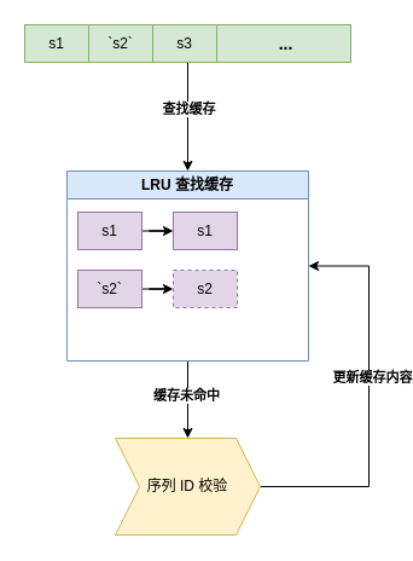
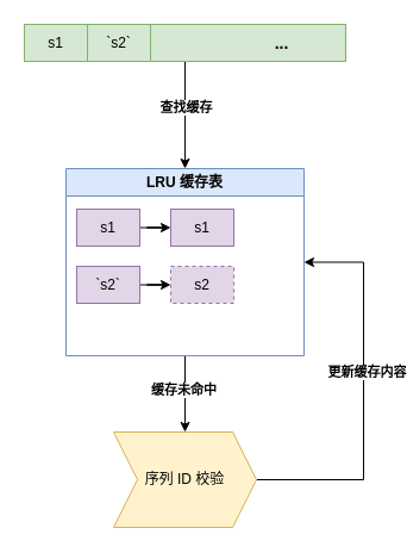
- <mxCell id="7" value="s3" style="rounded=0;whiteSpace=wrap;html=1;fillColor=#d5e8d4;strokeColor=#82b366;" vertex="1" parent="1"><mxGeometry x="126" y="20" width="53" height="31" as="geometry" /></mxCell>
- <mxCell id="11" value="LRU 查找缓存" style="swimlane;whiteSpace=wrap;html=1;fillColor=#dae8fc;strokeColor=#6c8ebf;" vertex="1" parent="1"><mxGeometry x="55" y="141" width="200" height="157" as="geometry" /></mxCell>
+ <mxCell id="11" value="LRU 缓存表" style="swimlane;whiteSpace=wrap;html=1;fillColor=#dae8fc;strokeColor=#6c8ebf;" vertex="1" parent="1"><mxGeometry x="55" y="141" width="200" height="157" as="geometry" /></mxCell>
